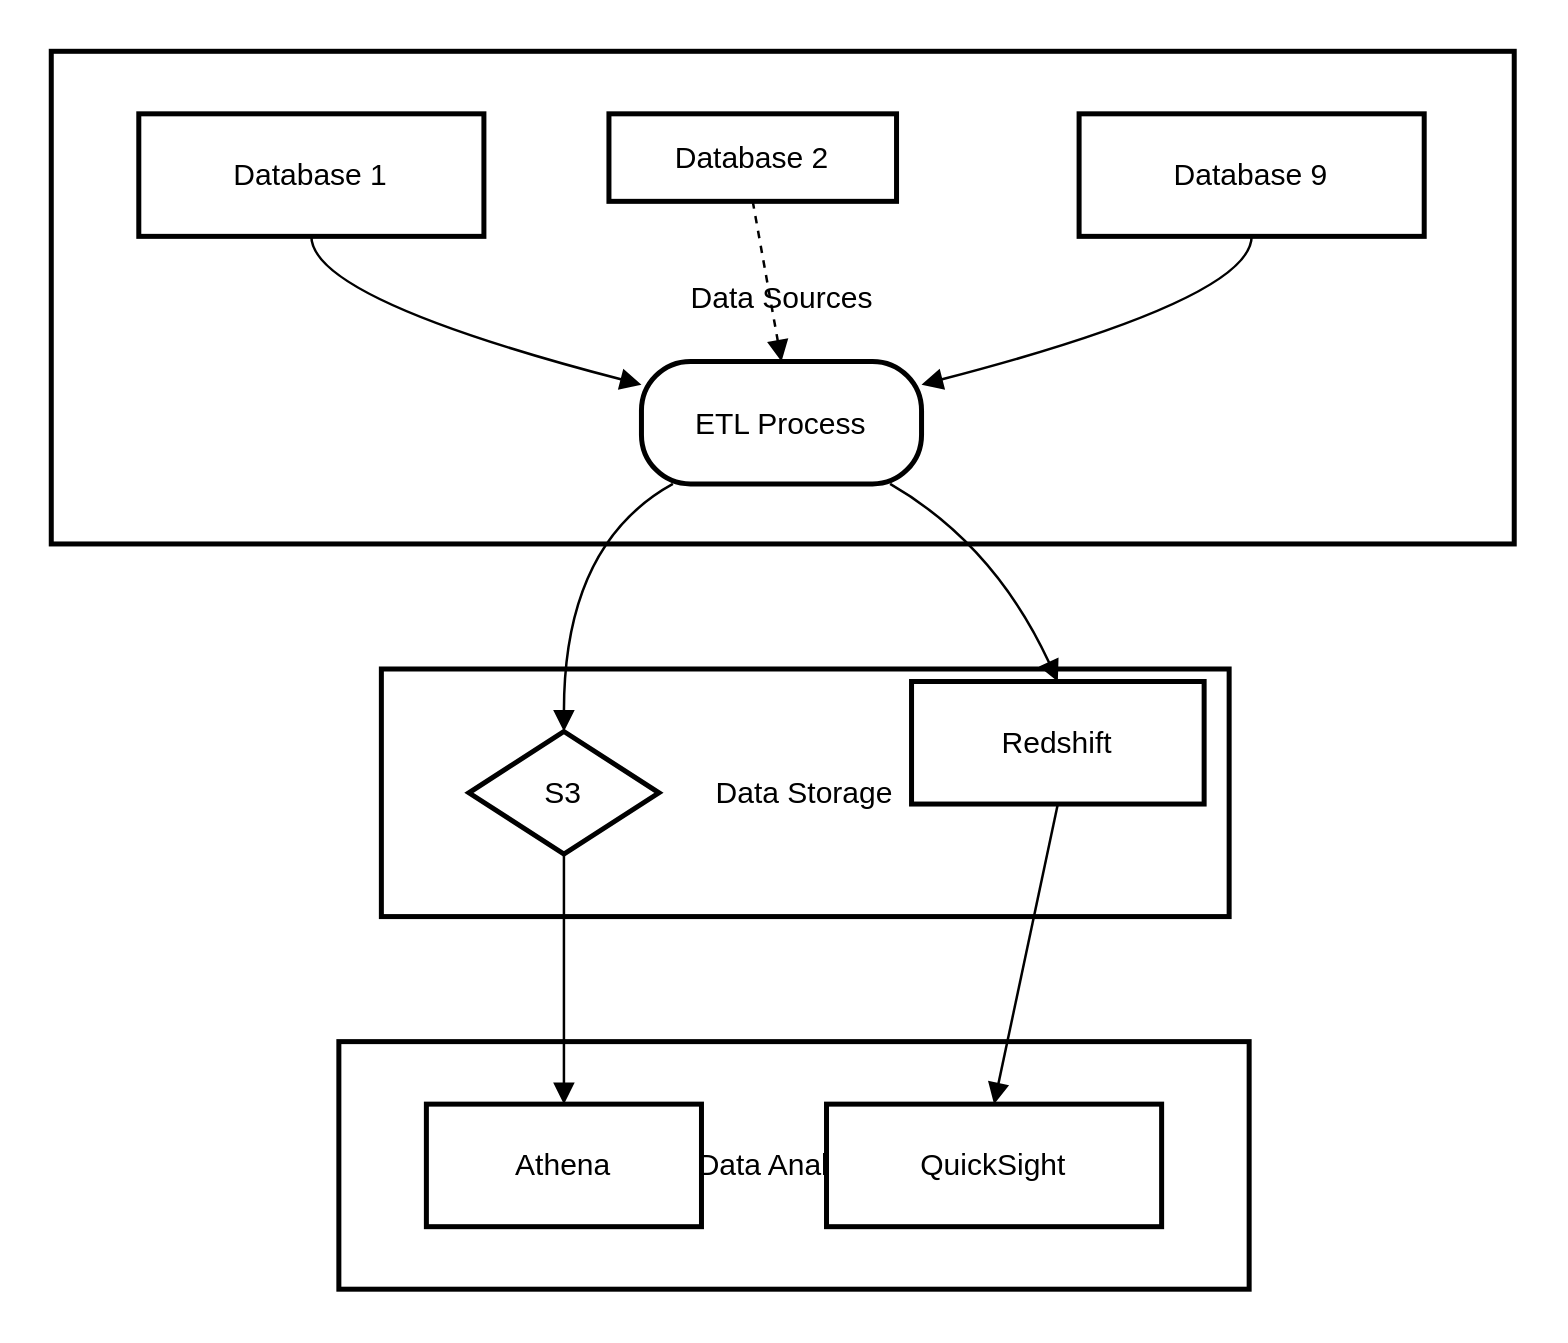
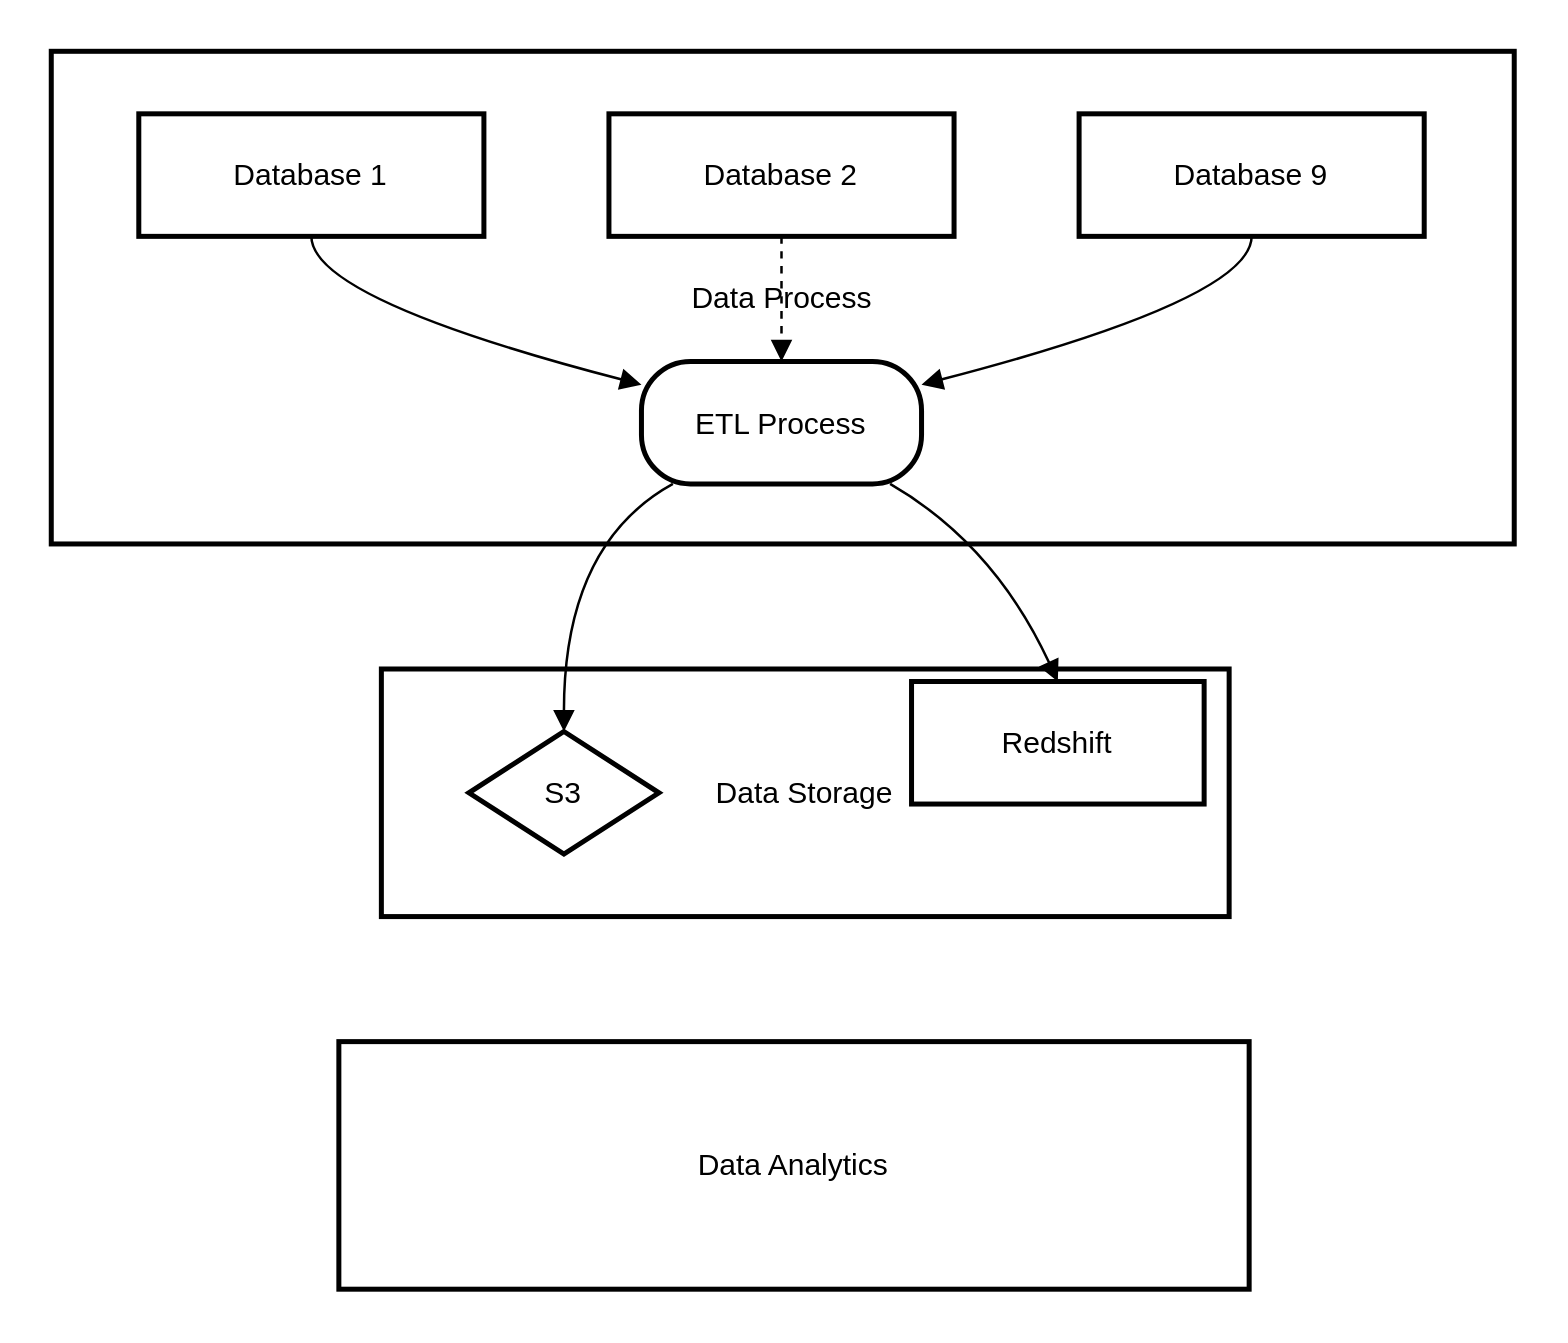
- <mxCell id="7" value="Database 2" style="whiteSpace=wrap;strokeWidth=2;" vertex="1" parent="1"><mxGeometry x="243" y="45" width="115" height="35" as="geometry" /></mxCell>
+ <mxCell id="7" value="Database 2" style="whiteSpace=wrap;strokeWidth=2;" vertex="1" parent="1"><mxGeometry x="243" y="45" width="138" height="49" as="geometry" /></mxCell>
- <mxCell id="4" value="Data Sources" style="whiteSpace=wrap;strokeWidth=2;" vertex="1" parent="1"><mxGeometry x="20" y="20" width="585" height="197" as="geometry" /></mxCell>
+ <mxCell id="4" value="Data Process" style="whiteSpace=wrap;strokeWidth=2;" vertex="1" parent="1"><mxGeometry x="20" y="20" width="585" height="197" as="geometry" /></mxCell>
- <mxCell id="19" value="" style="curved=1;startArrow=none;endArrow=block;exitX=0.5;exitY=1;entryX=0.5;entryY=0;" edge="1" parent="1" source="10" target="12"><mxGeometry relative="1" as="geometry"><Array as="points" /></mxGeometry></mxCell>
- <mxCell id="18" value="" style="curved=1;startArrow=none;endArrow=block;exitX=0.5;exitY=1;entryX=0.5;entryY=0;" edge="1" parent="1" source="9" target="11"><mxGeometry relative="1" as="geometry"><Array as="points" /></mxGeometry></mxCell>
- <mxCell id="11" value="Athena" style="whiteSpace=wrap;strokeWidth=2;" vertex="1" parent="1"><mxGeometry x="170" y="441" width="110" height="49" as="geometry" /></mxCell>
- <mxCell id="12" value="QuickSight" style="whiteSpace=wrap;strokeWidth=2;" vertex="1" parent="1"><mxGeometry x="330" y="441" width="134" height="49" as="geometry" /></mxCell>
